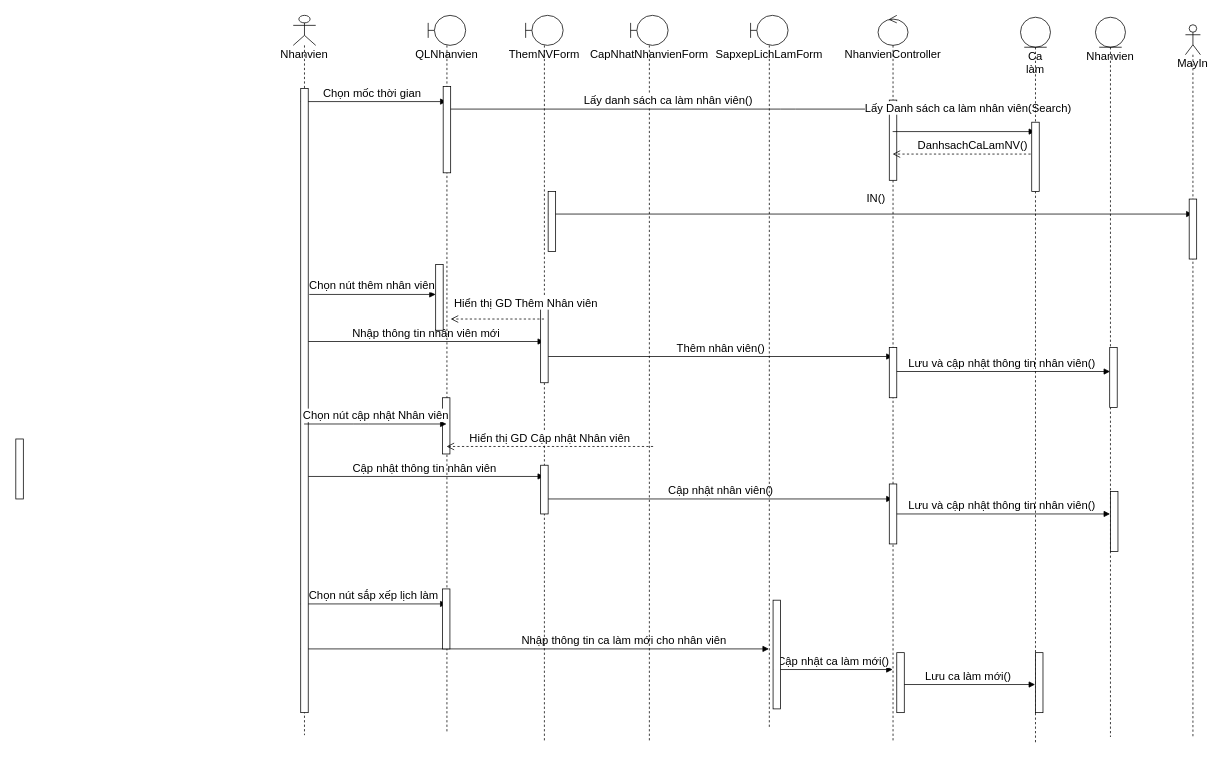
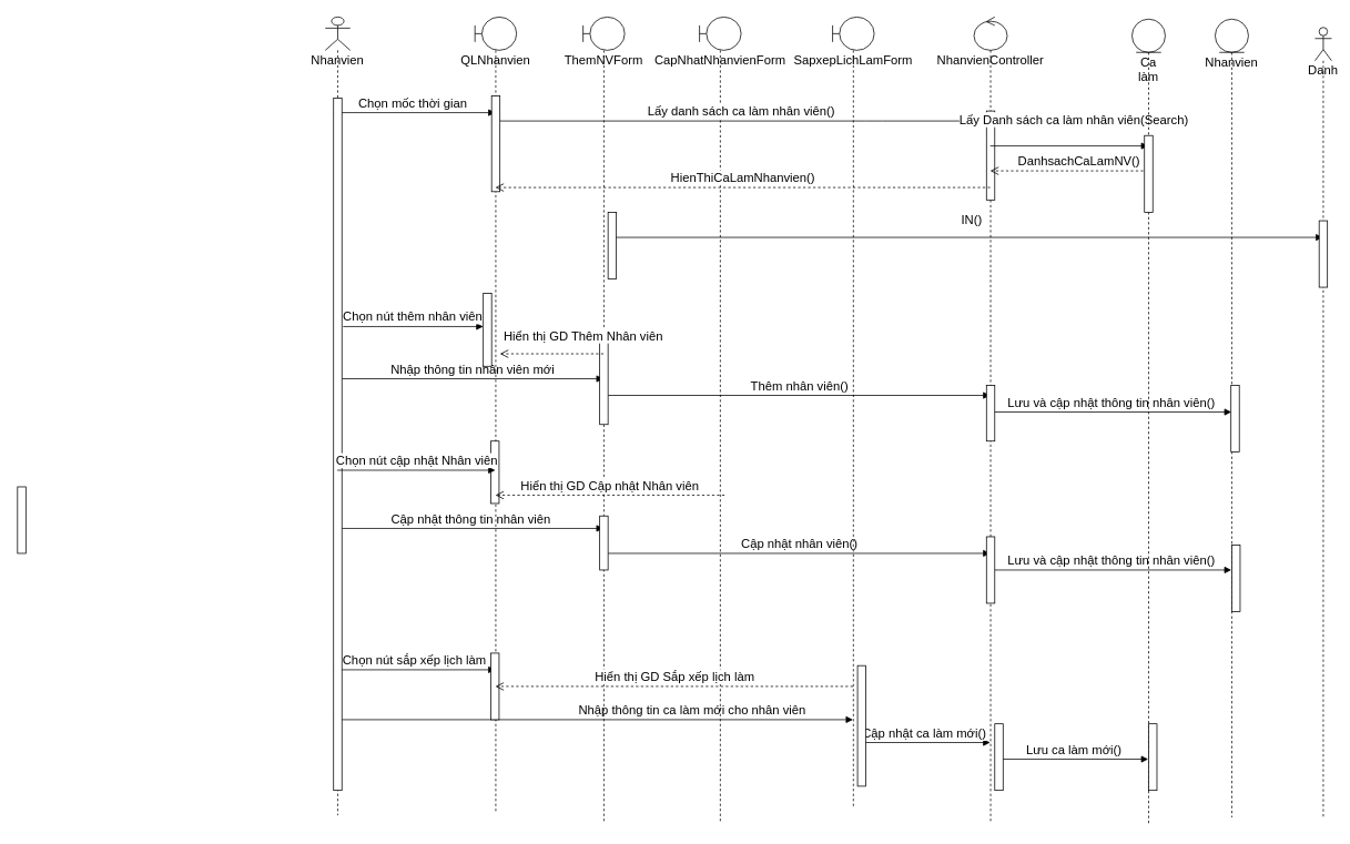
- <mxCell id="37" value="MayIn" style="shape=umlLifeline;participant=umlActor;perimeter=lifelinePerimeter;whiteSpace=wrap;html=1;container=1;collapsible=0;recursiveResize=0;verticalAlign=top;spacingTop=36;outlineConnect=0;fontSize=15;" vertex="1" parent="1"><mxGeometry x="1580" y="32.5" width="20" height="950" as="geometry" /></mxCell>
+ <mxCell id="37" value="Danh" style="shape=umlLifeline;participant=umlActor;perimeter=lifelinePerimeter;whiteSpace=wrap;html=1;container=1;collapsible=0;recursiveResize=0;verticalAlign=top;spacingTop=36;outlineConnect=0;fontSize=15;" vertex="1" parent="1"><mxGeometry x="1580" y="32.5" width="20" height="950" as="geometry" /></mxCell>
+ <mxCell id="36" value="HienThiCaLamNhanvien()" style="html=1;verticalAlign=bottom;endArrow=open;dashed=1;endSize=8;fontSize=15;" edge="1" parent="1" source="17" target="28"><mxGeometry relative="1" as="geometry"><mxPoint x="1030" y="215" as="sourcePoint" /><mxPoint x="950" y="215" as="targetPoint" /><Array as="points"><mxPoint x="1010" y="225" /></Array></mxGeometry></mxCell>
+ <mxCell id="45" value="Hiển thị GD Sắp xếp lịch làm" style="html=1;verticalAlign=bottom;endArrow=open;dashed=1;endSize=8;fontSize=15;" edge="1" parent="1" source="42" target="28"><mxGeometry relative="1" as="geometry"><mxPoint x="1000" y="825" as="sourcePoint" /><mxPoint x="920" y="825" as="targetPoint" /><Array as="points"><mxPoint x="1025" y="825" /></Array></mxGeometry></mxCell>
